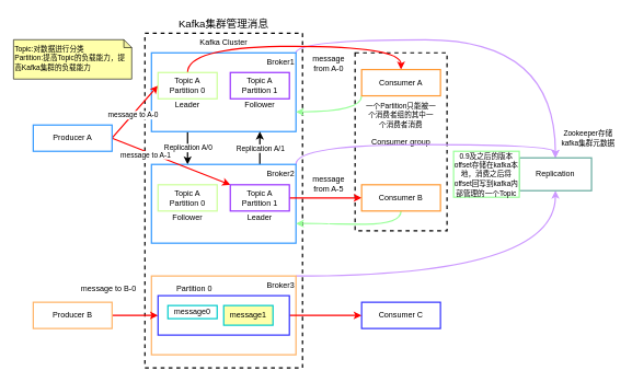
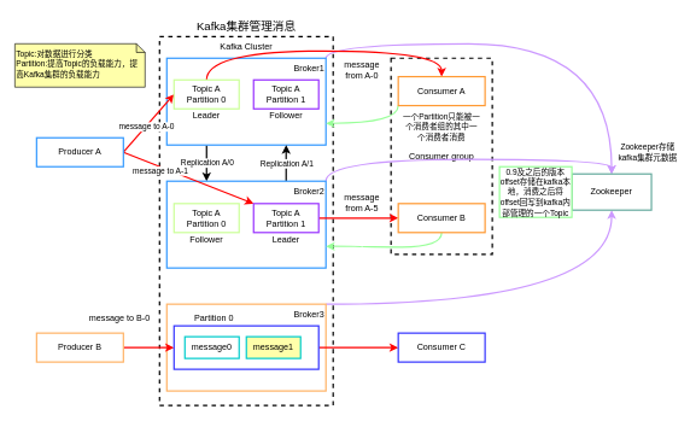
- <mxCell id="46" value="Replication" style="rounded=0;whiteSpace=wrap;html=1;fillColor=#FFFFFF;align=center;strokeColor=#67AB9F;strokeWidth=2;" parent="1" vertex="1"><mxGeometry x="790" y="240" width="110" height="50" as="geometry" /></mxCell>
+ <mxCell id="46" value="Zookeeper" style="rounded=0;whiteSpace=wrap;html=1;fillColor=#FFFFFF;align=center;strokeColor=#67AB9F;strokeWidth=2;" parent="1" vertex="1"><mxGeometry x="790" y="240" width="110" height="50" as="geometry" /></mxCell>
- <mxCell id="35" value="message0" style="rounded=0;whiteSpace=wrap;html=1;fillColor=#FFFFFF;align=center;strokeColor=#00CCCC;strokeWidth=2;" parent="1" vertex="1"><mxGeometry x="255" y="465" width="75" height="20" as="geometry" /></mxCell>
+ <mxCell id="35" value="message0" style="rounded=0;whiteSpace=wrap;html=1;fillColor=#FFFFFF;align=center;strokeColor=#00CCCC;strokeWidth=2;" parent="1" vertex="1"><mxGeometry x="255" y="465" width="75" height="30" as="geometry" /></mxCell>
